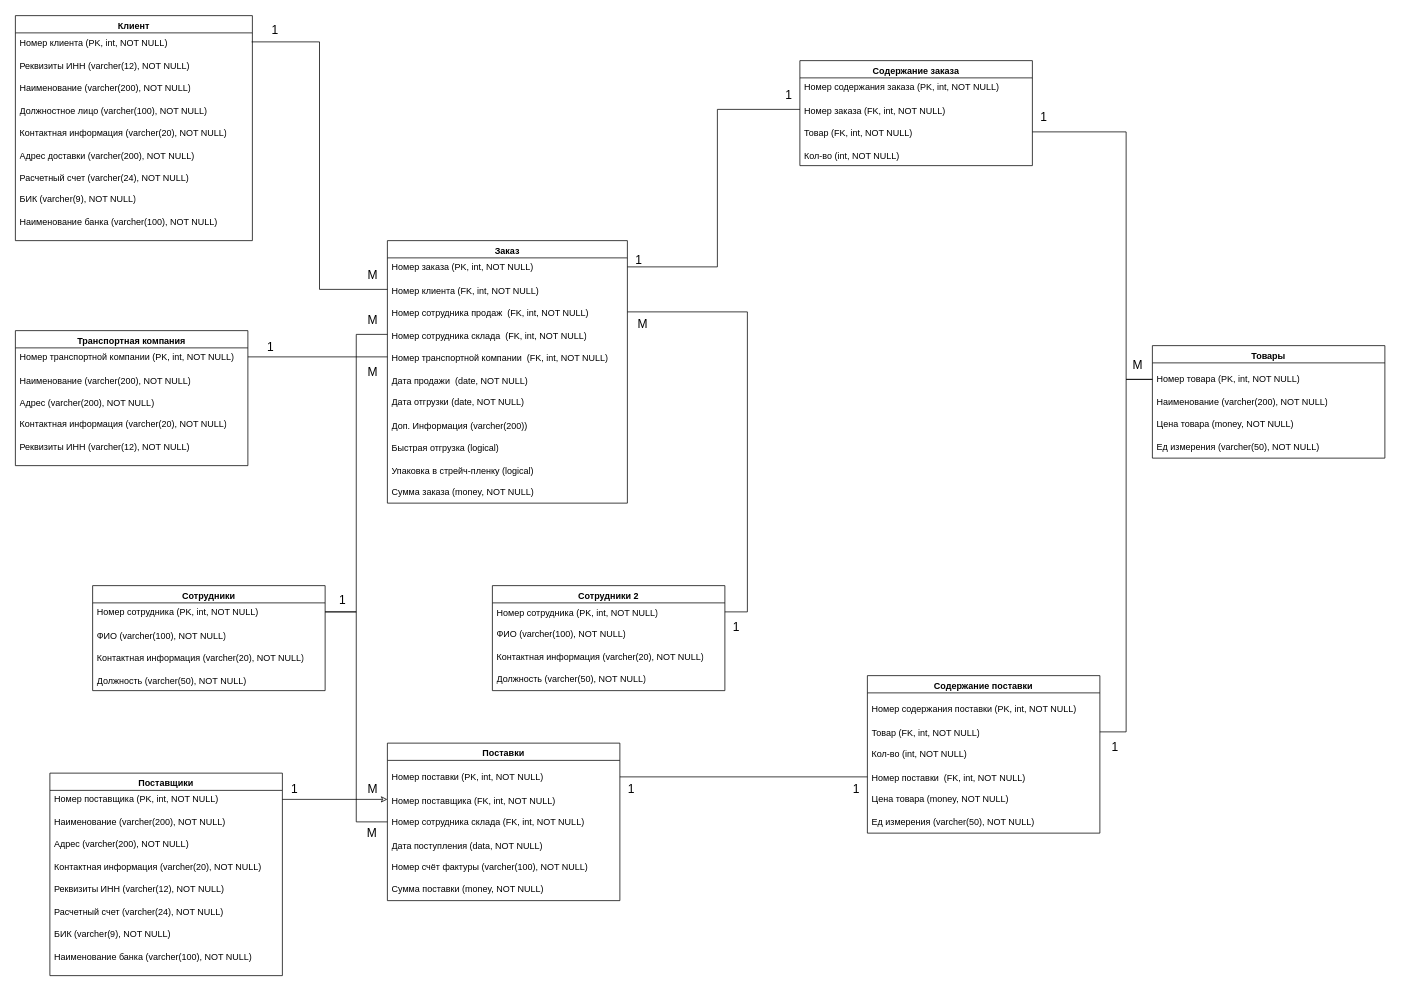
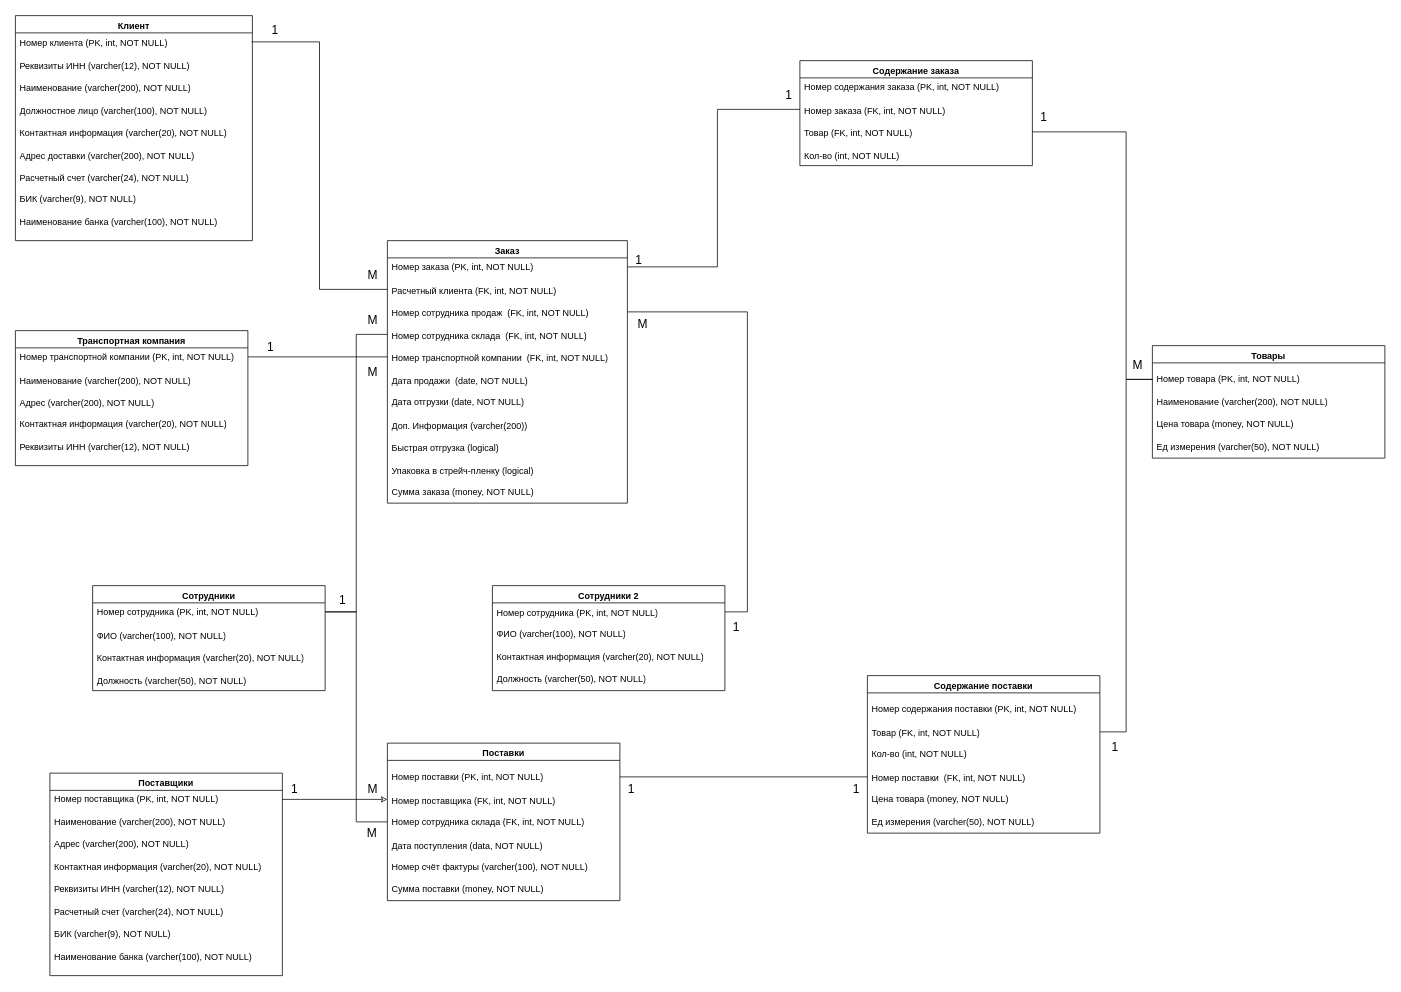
- <mxCell id="25" value="Номер клиента&amp;nbsp;&lt;span style=&quot;font-family: -webkit-standard; font-size: medium;&quot;&gt;&lt;/span&gt;(FK, int, NOT NULL)" style="text;strokeColor=none;fillColor=none;align=left;verticalAlign=middle;spacingLeft=4;spacingRight=4;overflow=hidden;points=[[0,0.5],[1,0.5]];portConstraint=eastwest;rotatable=0;whiteSpace=wrap;html=1;" parent="23" vertex="1"><mxGeometry y="50" width="310" height="30" as="geometry" /></mxCell>
+ <mxCell id="25" value="Расчетный клиента&amp;nbsp;&lt;span style=&quot;font-family: -webkit-standard; font-size: medium;&quot;&gt;&lt;/span&gt;(FK, int, NOT NULL)" style="text;strokeColor=none;fillColor=none;align=left;verticalAlign=middle;spacingLeft=4;spacingRight=4;overflow=hidden;points=[[0,0.5],[1,0.5]];portConstraint=eastwest;rotatable=0;whiteSpace=wrap;html=1;" parent="23" vertex="1"><mxGeometry y="50" width="310" height="30" as="geometry" /></mxCell>
